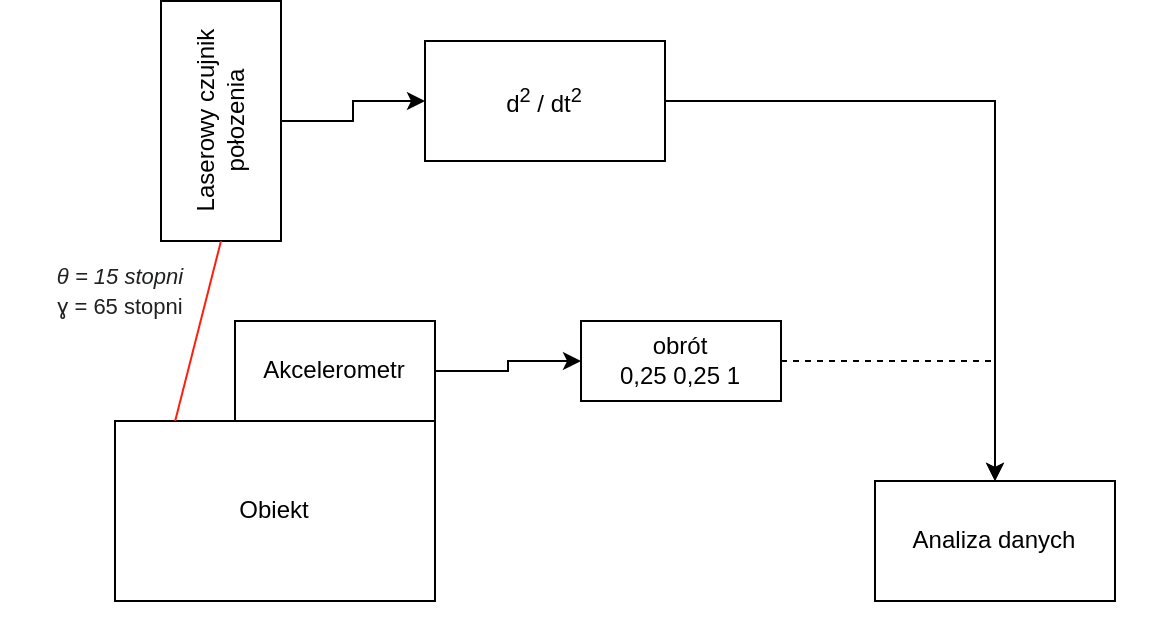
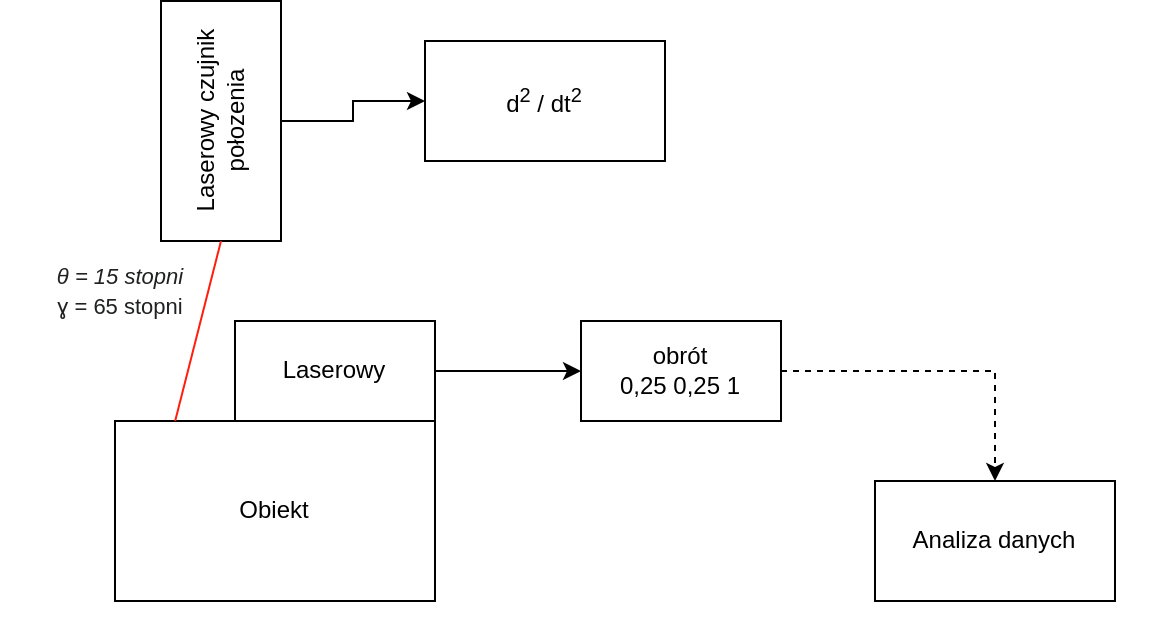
- <mxCell id="8" value="" style="edgeStyle=orthogonalEdgeStyle;rounded=0;orthogonalLoop=1;jettySize=auto;html=1;strokeColor=#000000;" parent="1" source="9" target="11" edge="1"><mxGeometry relative="1" as="geometry" /></mxCell>
- <mxCell id="10" value="obrót&lt;br&gt;0,25 0,25 1" style="rounded=0;whiteSpace=wrap;html=1;" parent="1" vertex="1"><mxGeometry x="290" y="160" width="100" height="40" as="geometry" /></mxCell>
+ <mxCell id="10" value="obrót&lt;br&gt;0,25 0,25 1" style="rounded=0;whiteSpace=wrap;html=1;" parent="1" vertex="1"><mxGeometry x="290" y="160" width="100" height="50" as="geometry" /></mxCell>
- <mxCell id="4" value="Akcelerometr" style="rounded=0;whiteSpace=wrap;html=1;" parent="1" vertex="1"><mxGeometry x="117" y="160" width="100" height="50" as="geometry" /></mxCell>
+ <mxCell id="4" value="Laserowy" style="rounded=0;whiteSpace=wrap;html=1;" parent="1" vertex="1"><mxGeometry x="117" y="160" width="100" height="50" as="geometry" /></mxCell>
